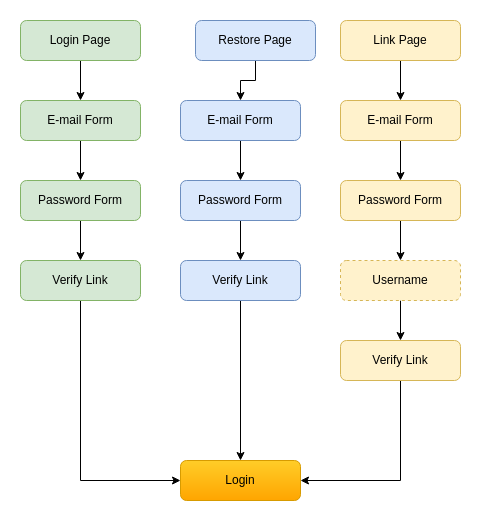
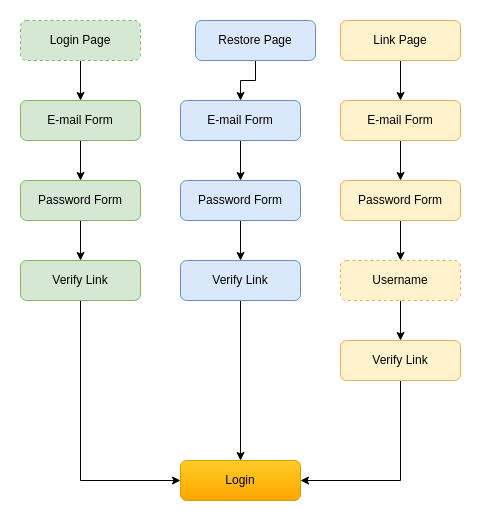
- <mxCell id="3" value="&lt;font style=&quot;font-size: 12px;&quot;&gt;Login Page&lt;/font&gt;" style="rounded=1;whiteSpace=wrap;html=1;fillColor=#d5e8d4;strokeColor=#82b366;" vertex="1" parent="1"><mxGeometry x="20" y="20" width="120" height="40" as="geometry" /></mxCell>
+ <mxCell id="3" value="&lt;font style=&quot;font-size: 12px;&quot;&gt;Login Page&lt;/font&gt;" style="rounded=1;whiteSpace=wrap;html=1;fillColor=#d5e8d4;strokeColor=#82b366;dashed=1;" vertex="1" parent="1"><mxGeometry x="20" y="20" width="120" height="40" as="geometry" /></mxCell>
